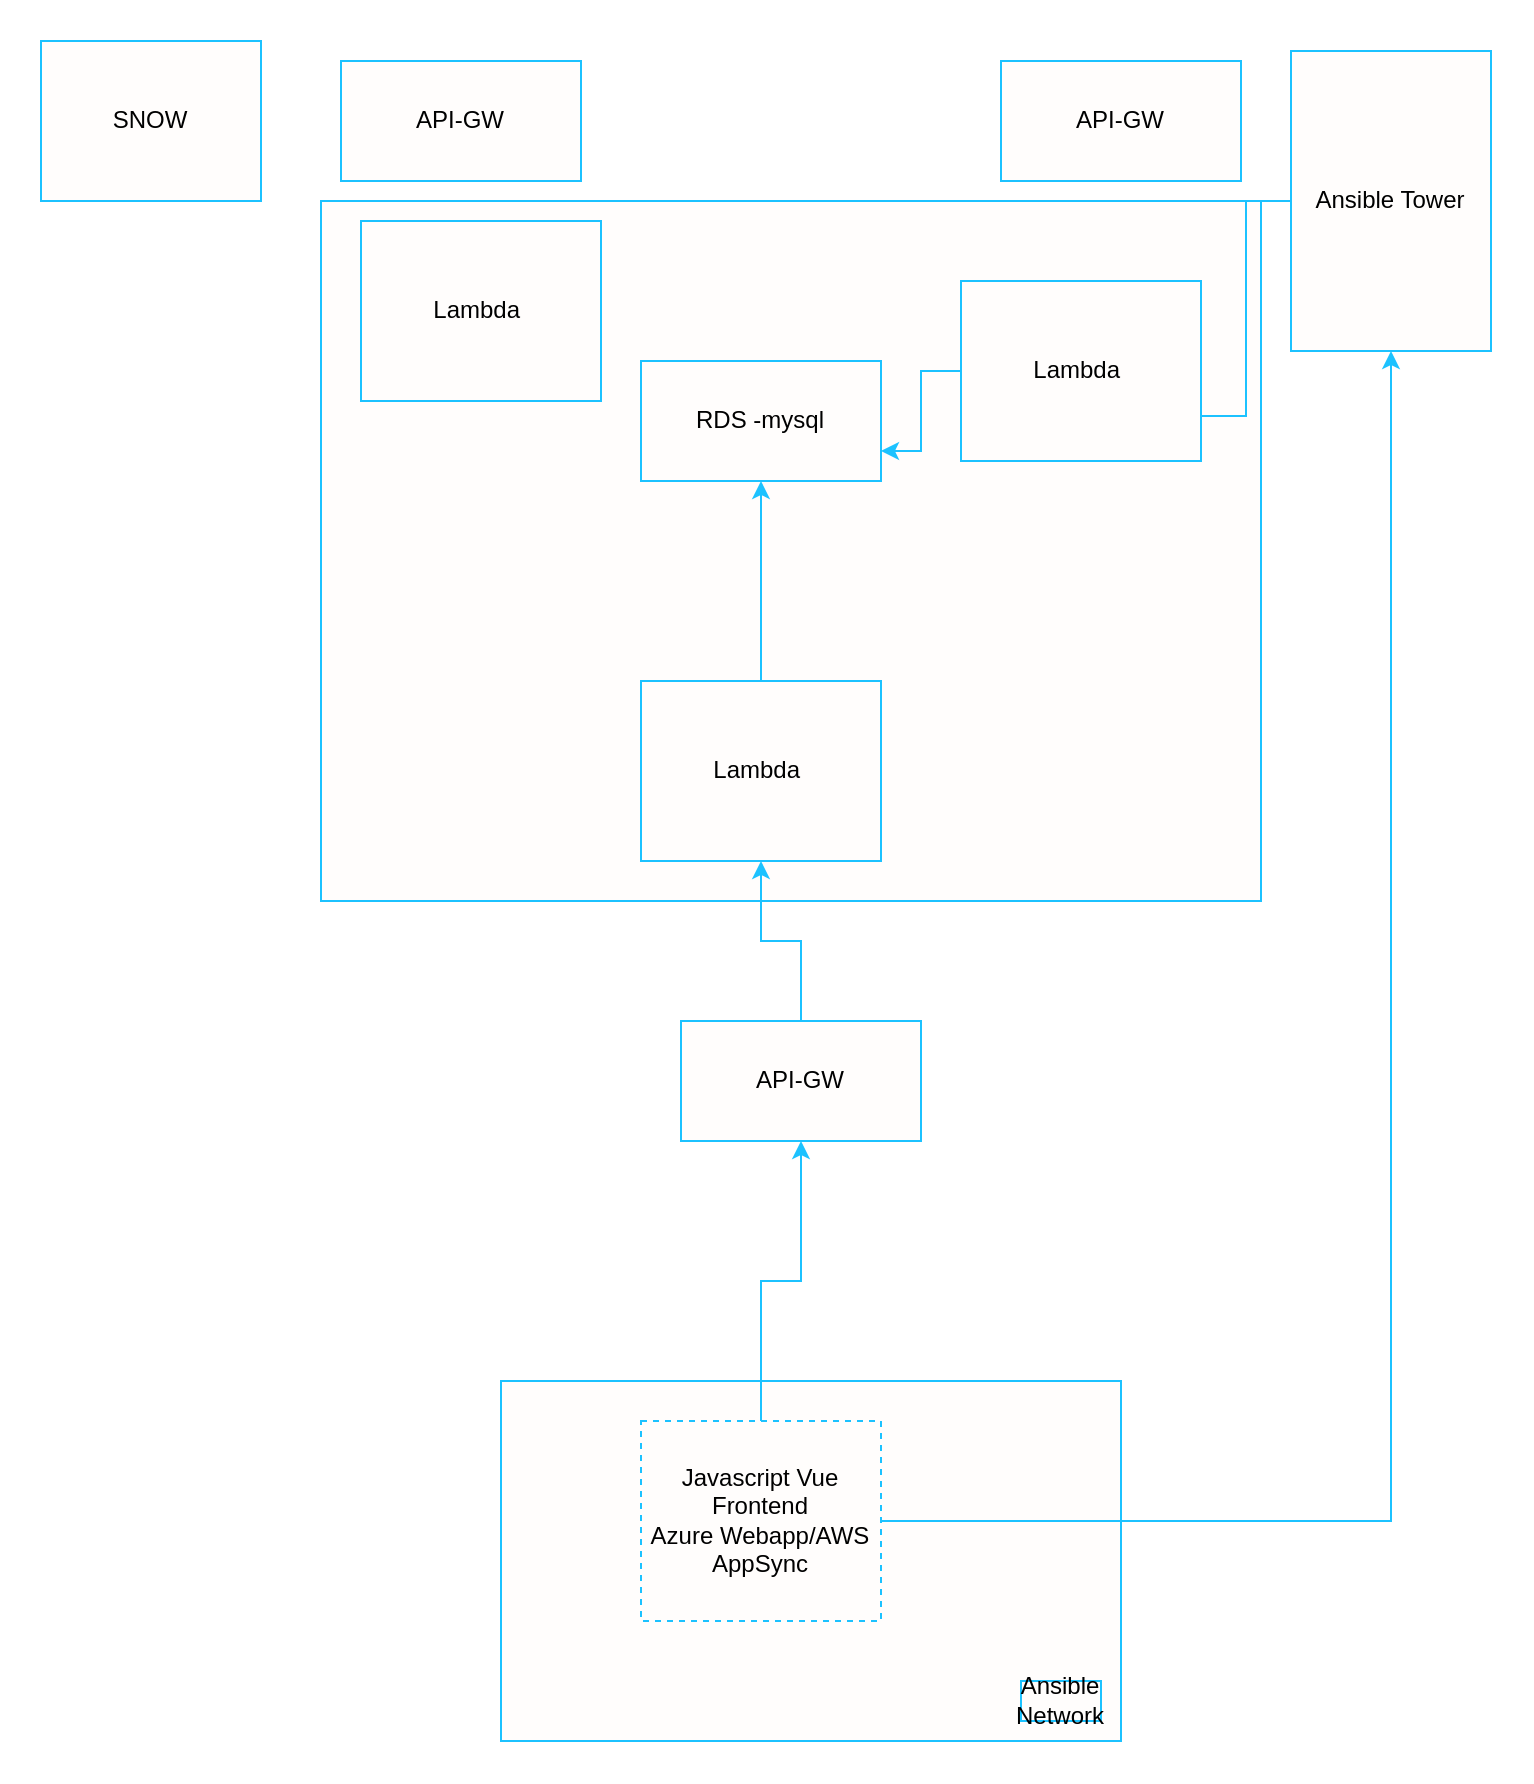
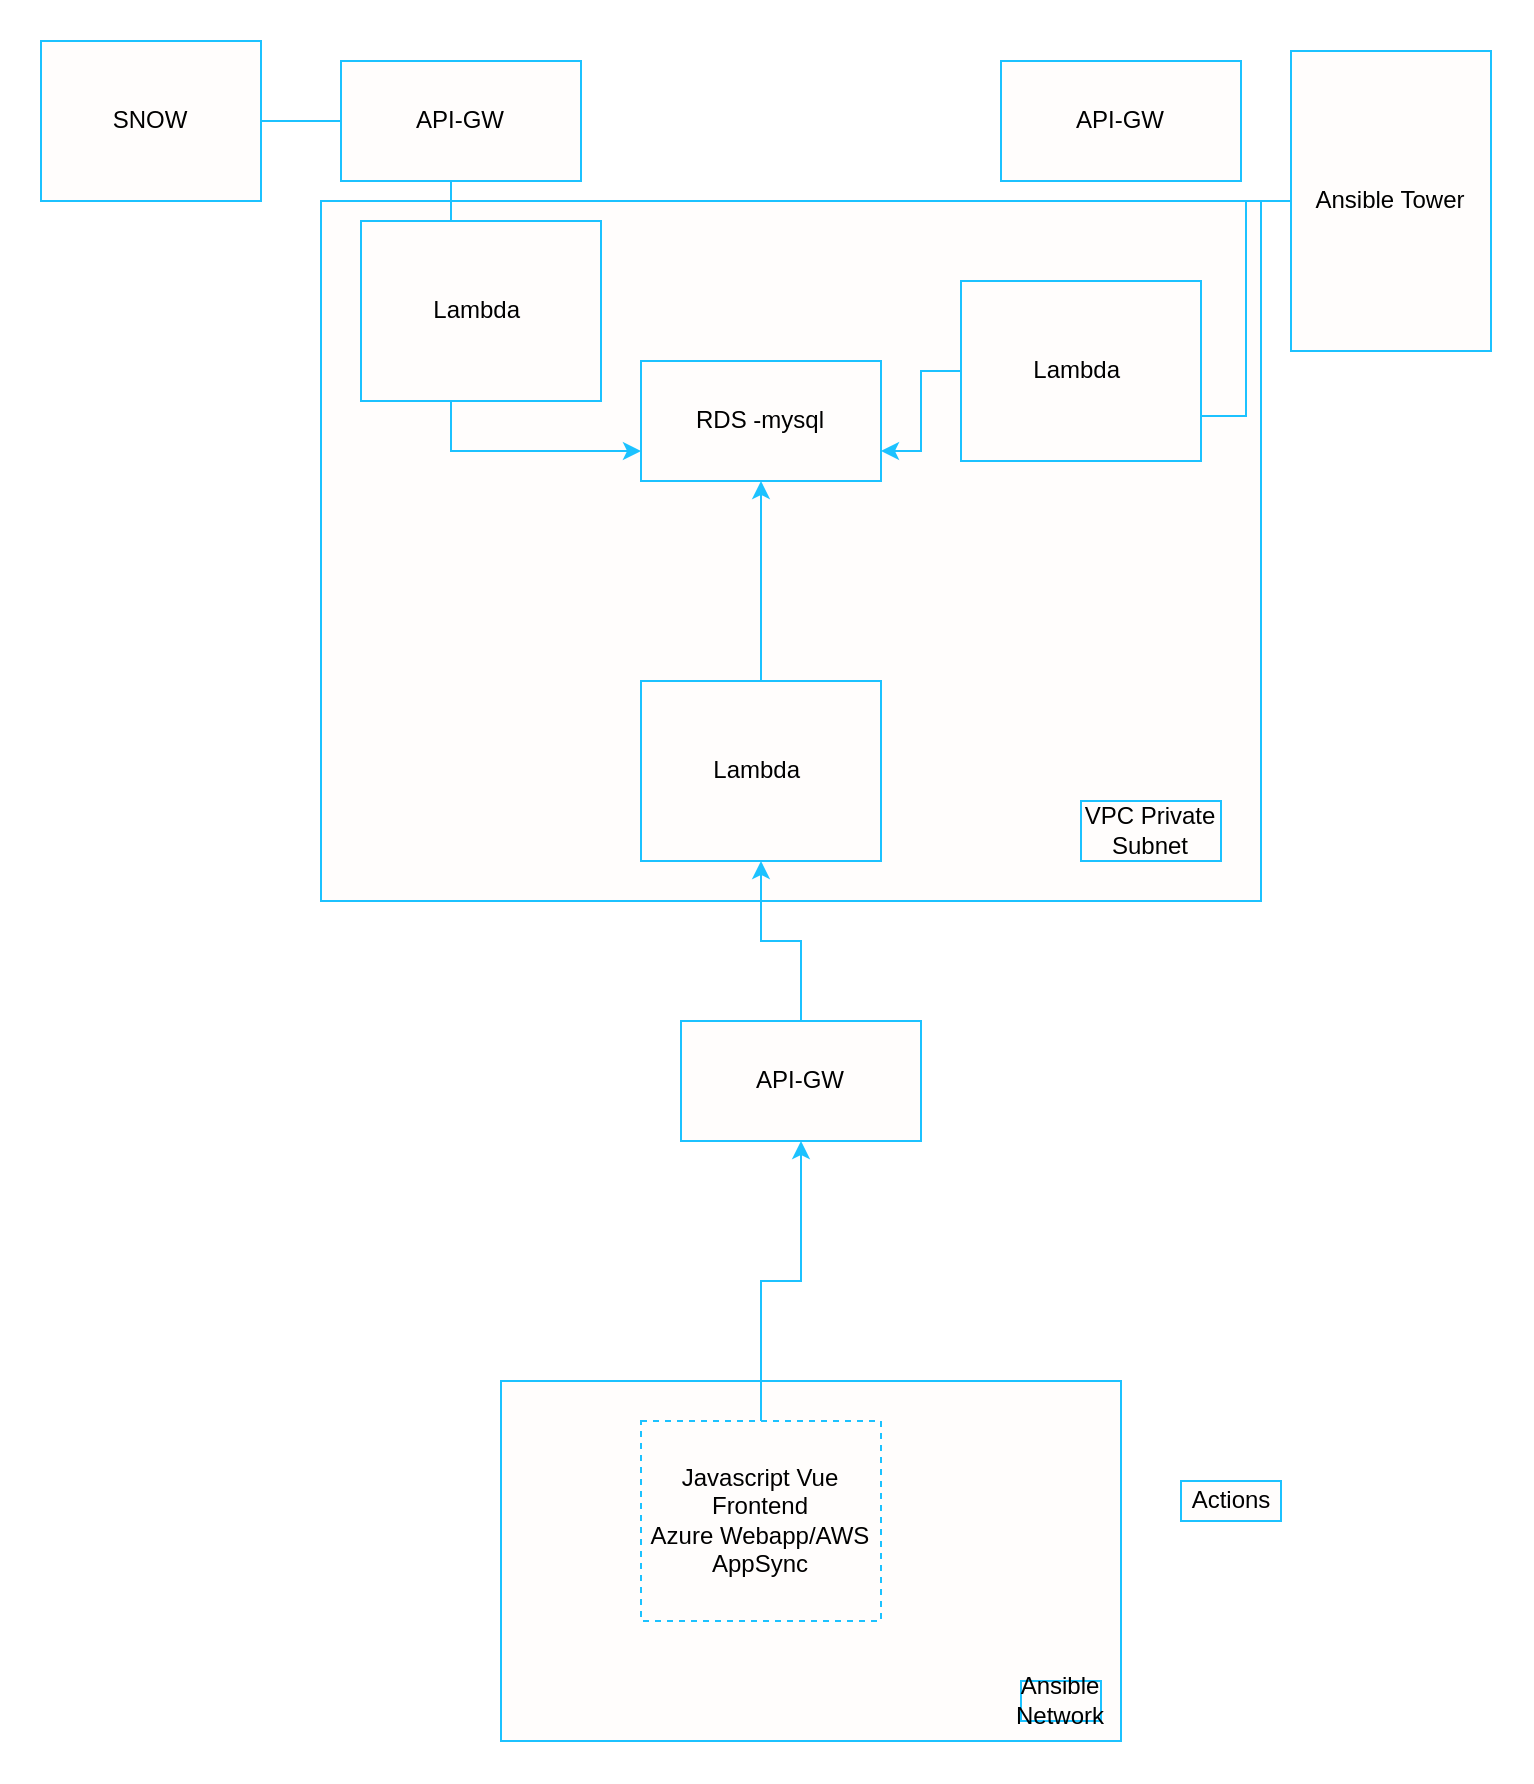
+ <mxCell id="15" style="edgeStyle=orthogonalEdgeStyle;rounded=0;orthogonalLoop=1;jettySize=auto;html=1;entryX=0;entryY=0.75;entryDx=0;entryDy=0;fillColor=#FFFDFC;strokeColor=#1CC2FF;" parent="1" source="16" target="4" edge="1"><mxGeometry relative="1" as="geometry" /></mxCell>
+ <mxCell id="22" value="VPC Private Subnet" style="text;html=1;strokeColor=#1CC2FF;fillColor=#FFFDFC;align=center;verticalAlign=middle;whiteSpace=wrap;rounded=0;" parent="1" vertex="1"><mxGeometry x="540" y="400" width="70" height="30" as="geometry" /></mxCell>
- <mxCell id="10" style="edgeStyle=orthogonalEdgeStyle;rounded=0;orthogonalLoop=1;jettySize=auto;html=1;fillColor=#FFFDFC;strokeColor=#1CC2FF;" parent="1" source="11" target="13" edge="1"><mxGeometry relative="1" as="geometry" /></mxCell>
+ <mxCell id="14" value="Actions" style="text;html=1;align=center;verticalAlign=middle;resizable=0;points=[];autosize=1;strokeColor=#1CC2FF;fillColor=#FFFDFC;" parent="1" vertex="1"><mxGeometry x="590" y="740" width="50" height="20" as="geometry" /></mxCell>
